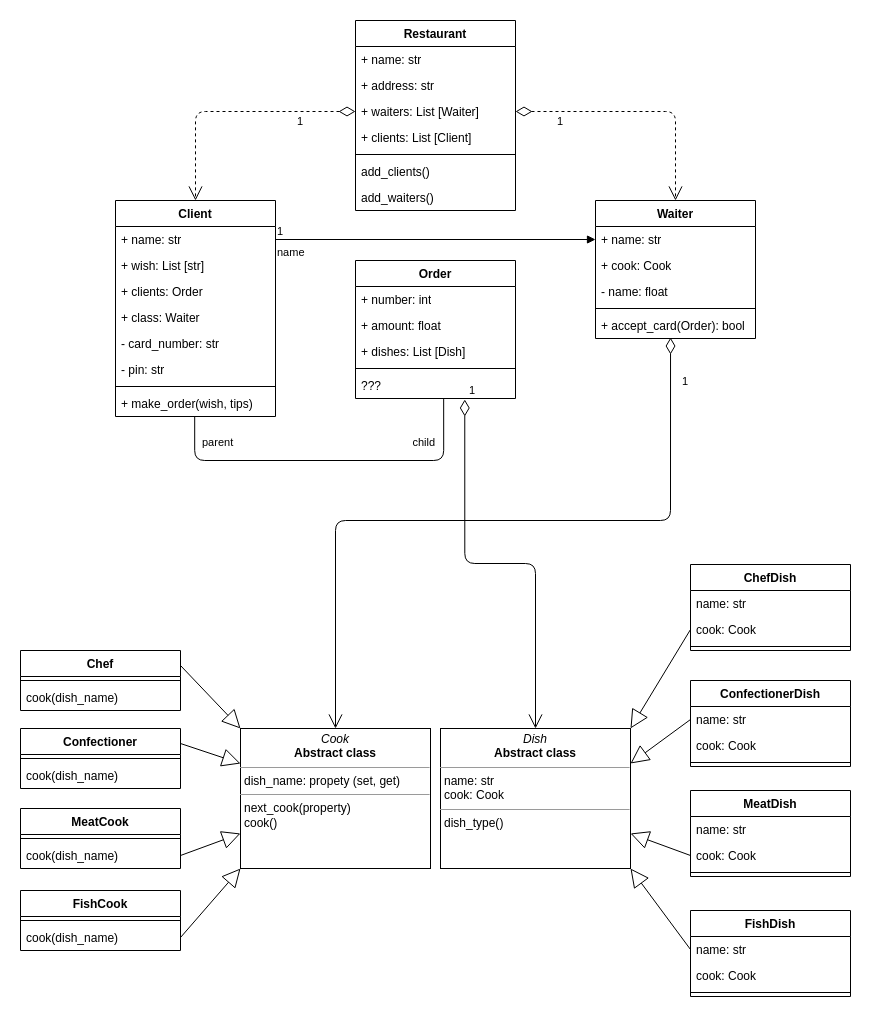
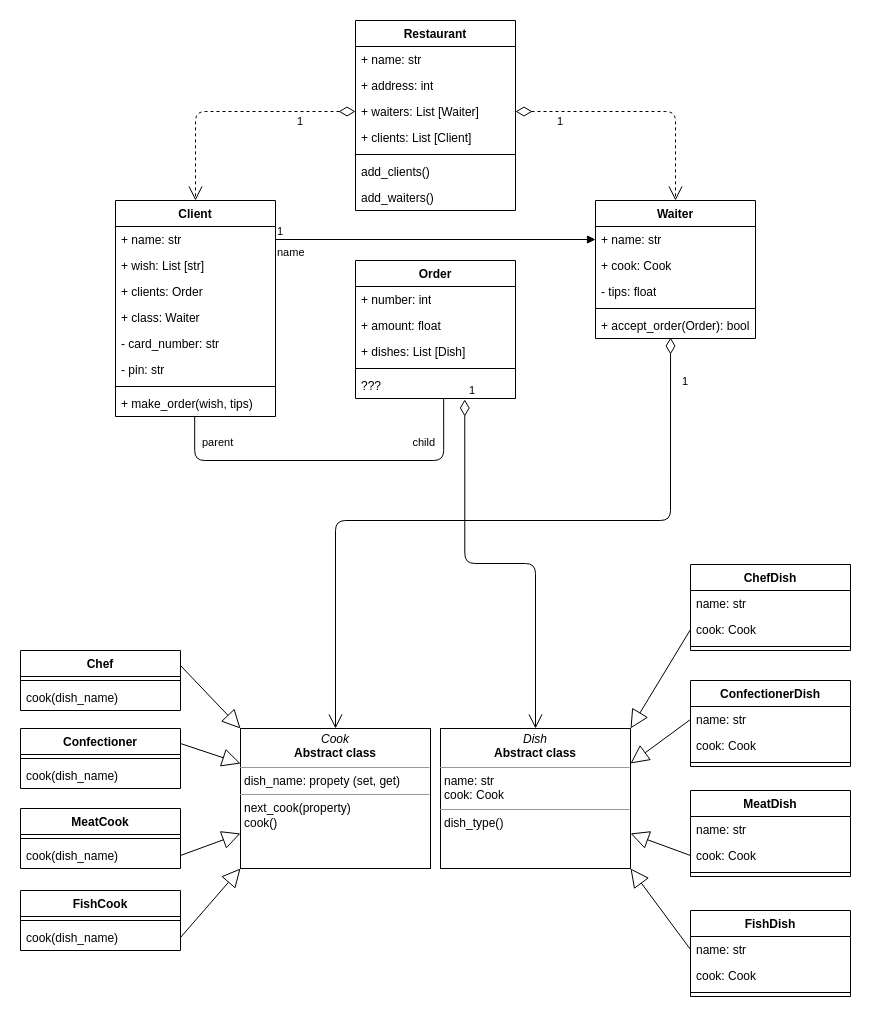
- <mxCell id="9" value="+ address: str" style="text;html=1;strokeColor=none;fillColor=none;align=left;verticalAlign=top;spacingLeft=4;spacingRight=4;whiteSpace=wrap;overflow=hidden;rotatable=0;points=[[0,0.5],[1,0.5]];portConstraint=eastwest;" parent="7" vertex="1"><mxGeometry y="52" width="160" height="26" as="geometry" /></mxCell>
+ <mxCell id="9" value="+ address: int" style="text;html=1;strokeColor=none;fillColor=none;align=left;verticalAlign=top;spacingLeft=4;spacingRight=4;whiteSpace=wrap;overflow=hidden;rotatable=0;points=[[0,0.5],[1,0.5]];portConstraint=eastwest;" parent="7" vertex="1"><mxGeometry y="52" width="160" height="26" as="geometry" /></mxCell>
- <mxCell id="24" value="- name: float" style="text;html=1;strokeColor=none;fillColor=none;align=left;verticalAlign=top;spacingLeft=4;spacingRight=4;whiteSpace=wrap;overflow=hidden;rotatable=0;points=[[0,0.5],[1,0.5]];portConstraint=eastwest;" parent="21" vertex="1"><mxGeometry y="78" width="160" height="26" as="geometry" /></mxCell>
+ <mxCell id="24" value="- tips: float" style="text;html=1;strokeColor=none;fillColor=none;align=left;verticalAlign=top;spacingLeft=4;spacingRight=4;whiteSpace=wrap;overflow=hidden;rotatable=0;points=[[0,0.5],[1,0.5]];portConstraint=eastwest;" parent="21" vertex="1"><mxGeometry y="78" width="160" height="26" as="geometry" /></mxCell>
- <mxCell id="26" value="+ accept_card(Order): bool" style="text;strokeColor=none;fillColor=none;align=left;verticalAlign=top;spacingLeft=4;spacingRight=4;overflow=hidden;rotatable=0;points=[[0,0.5],[1,0.5]];portConstraint=eastwest;" parent="21" vertex="1"><mxGeometry y="112" width="160" height="26" as="geometry" /></mxCell>
+ <mxCell id="26" value="+ accept_order(Order): bool" style="text;strokeColor=none;fillColor=none;align=left;verticalAlign=top;spacingLeft=4;spacingRight=4;overflow=hidden;rotatable=0;points=[[0,0.5],[1,0.5]];portConstraint=eastwest;" parent="21" vertex="1"><mxGeometry y="112" width="160" height="26" as="geometry" /></mxCell>
